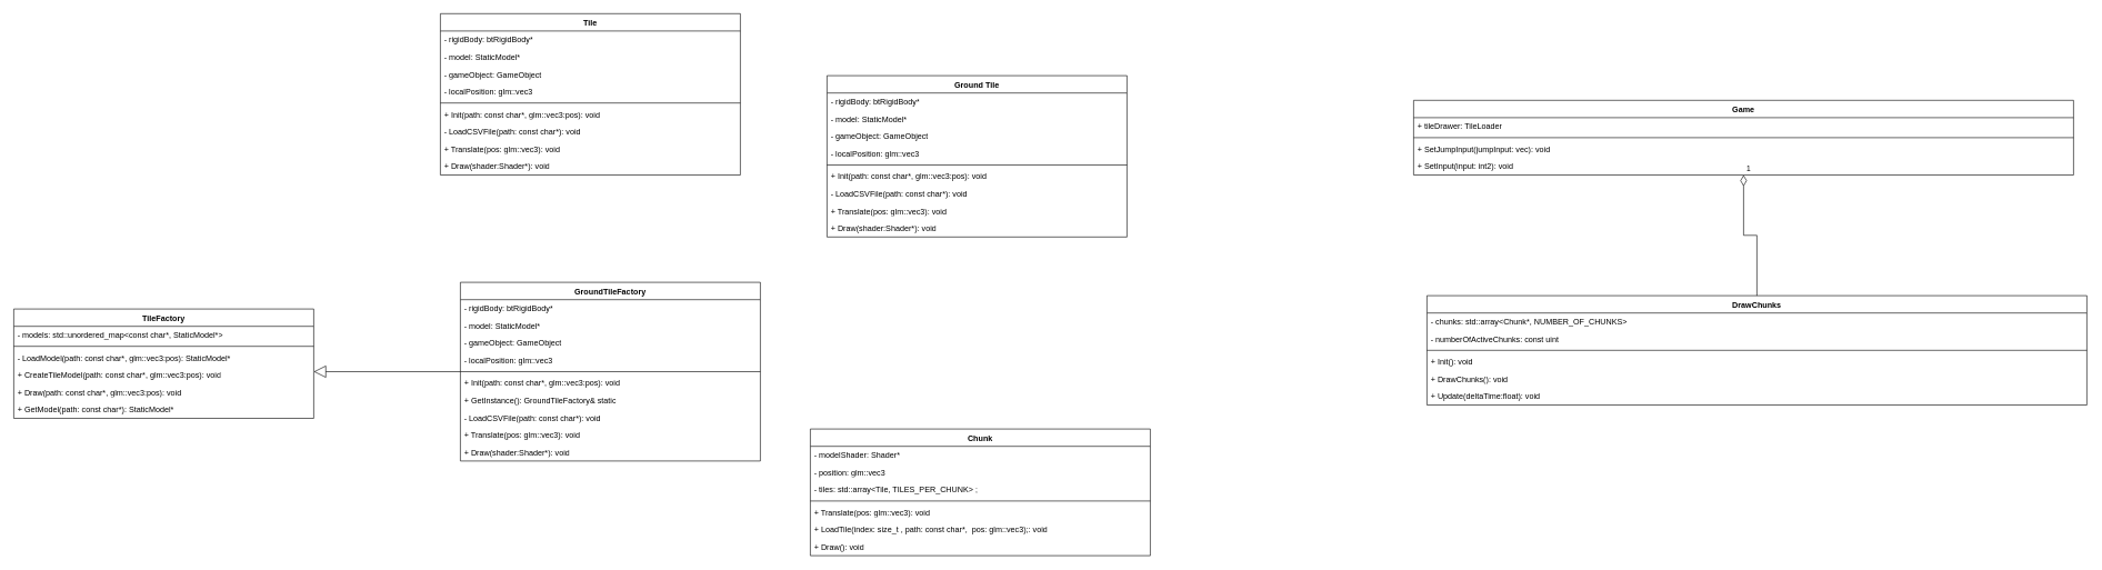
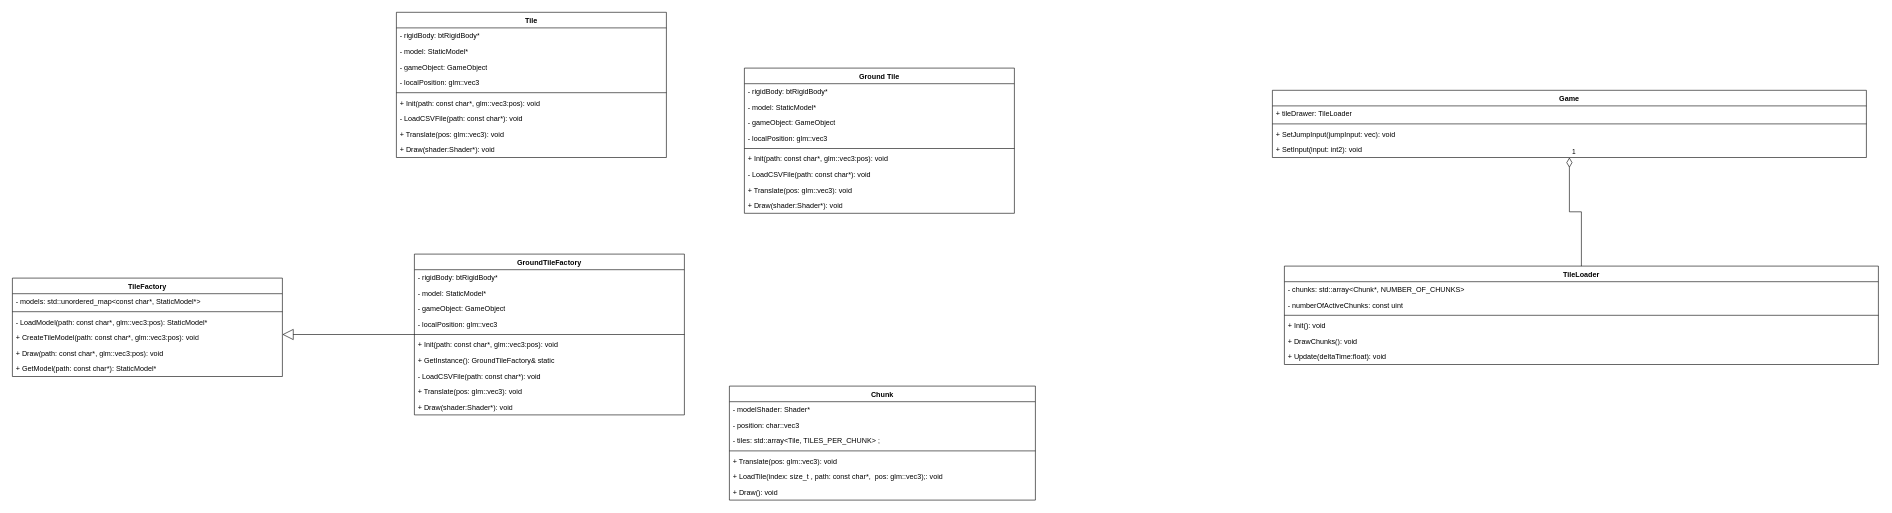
- <mxCell id="2" value="&lt;div&gt;DrawChunks&lt;/div&gt;&lt;div&gt;&lt;br&gt;&lt;/div&gt;" style="swimlane;fontStyle=1;align=center;verticalAlign=top;childLayout=stackLayout;horizontal=1;startSize=26;horizontalStack=0;resizeParent=1;resizeParentMax=0;resizeLast=0;collapsible=1;marginBottom=0;whiteSpace=wrap;html=1;" parent="1" vertex="1"><mxGeometry x="2140.003" y="443" width="990" height="164" as="geometry" /></mxCell>
+ <mxCell id="2" value="&lt;div&gt;TileLoader&lt;/div&gt;&lt;div&gt;&lt;br&gt;&lt;/div&gt;" style="swimlane;fontStyle=1;align=center;verticalAlign=top;childLayout=stackLayout;horizontal=1;startSize=26;horizontalStack=0;resizeParent=1;resizeParentMax=0;resizeLast=0;collapsible=1;marginBottom=0;whiteSpace=wrap;html=1;" parent="1" vertex="1"><mxGeometry x="2140.003" y="443" width="990" height="164" as="geometry" /></mxCell>
- <mxCell id="17" value="- position: glm::vec3" style="text;strokeColor=none;fillColor=none;align=left;verticalAlign=top;spacingLeft=4;spacingRight=4;overflow=hidden;rotatable=0;points=[[0,0.5],[1,0.5]];portConstraint=eastwest;whiteSpace=wrap;html=1;" parent="15" vertex="1"><mxGeometry y="52" width="510" height="26" as="geometry" /></mxCell>
+ <mxCell id="17" value="- position: char::vec3" style="text;strokeColor=none;fillColor=none;align=left;verticalAlign=top;spacingLeft=4;spacingRight=4;overflow=hidden;rotatable=0;points=[[0,0.5],[1,0.5]];portConstraint=eastwest;whiteSpace=wrap;html=1;" parent="15" vertex="1"><mxGeometry y="52" width="510" height="26" as="geometry" /></mxCell>
